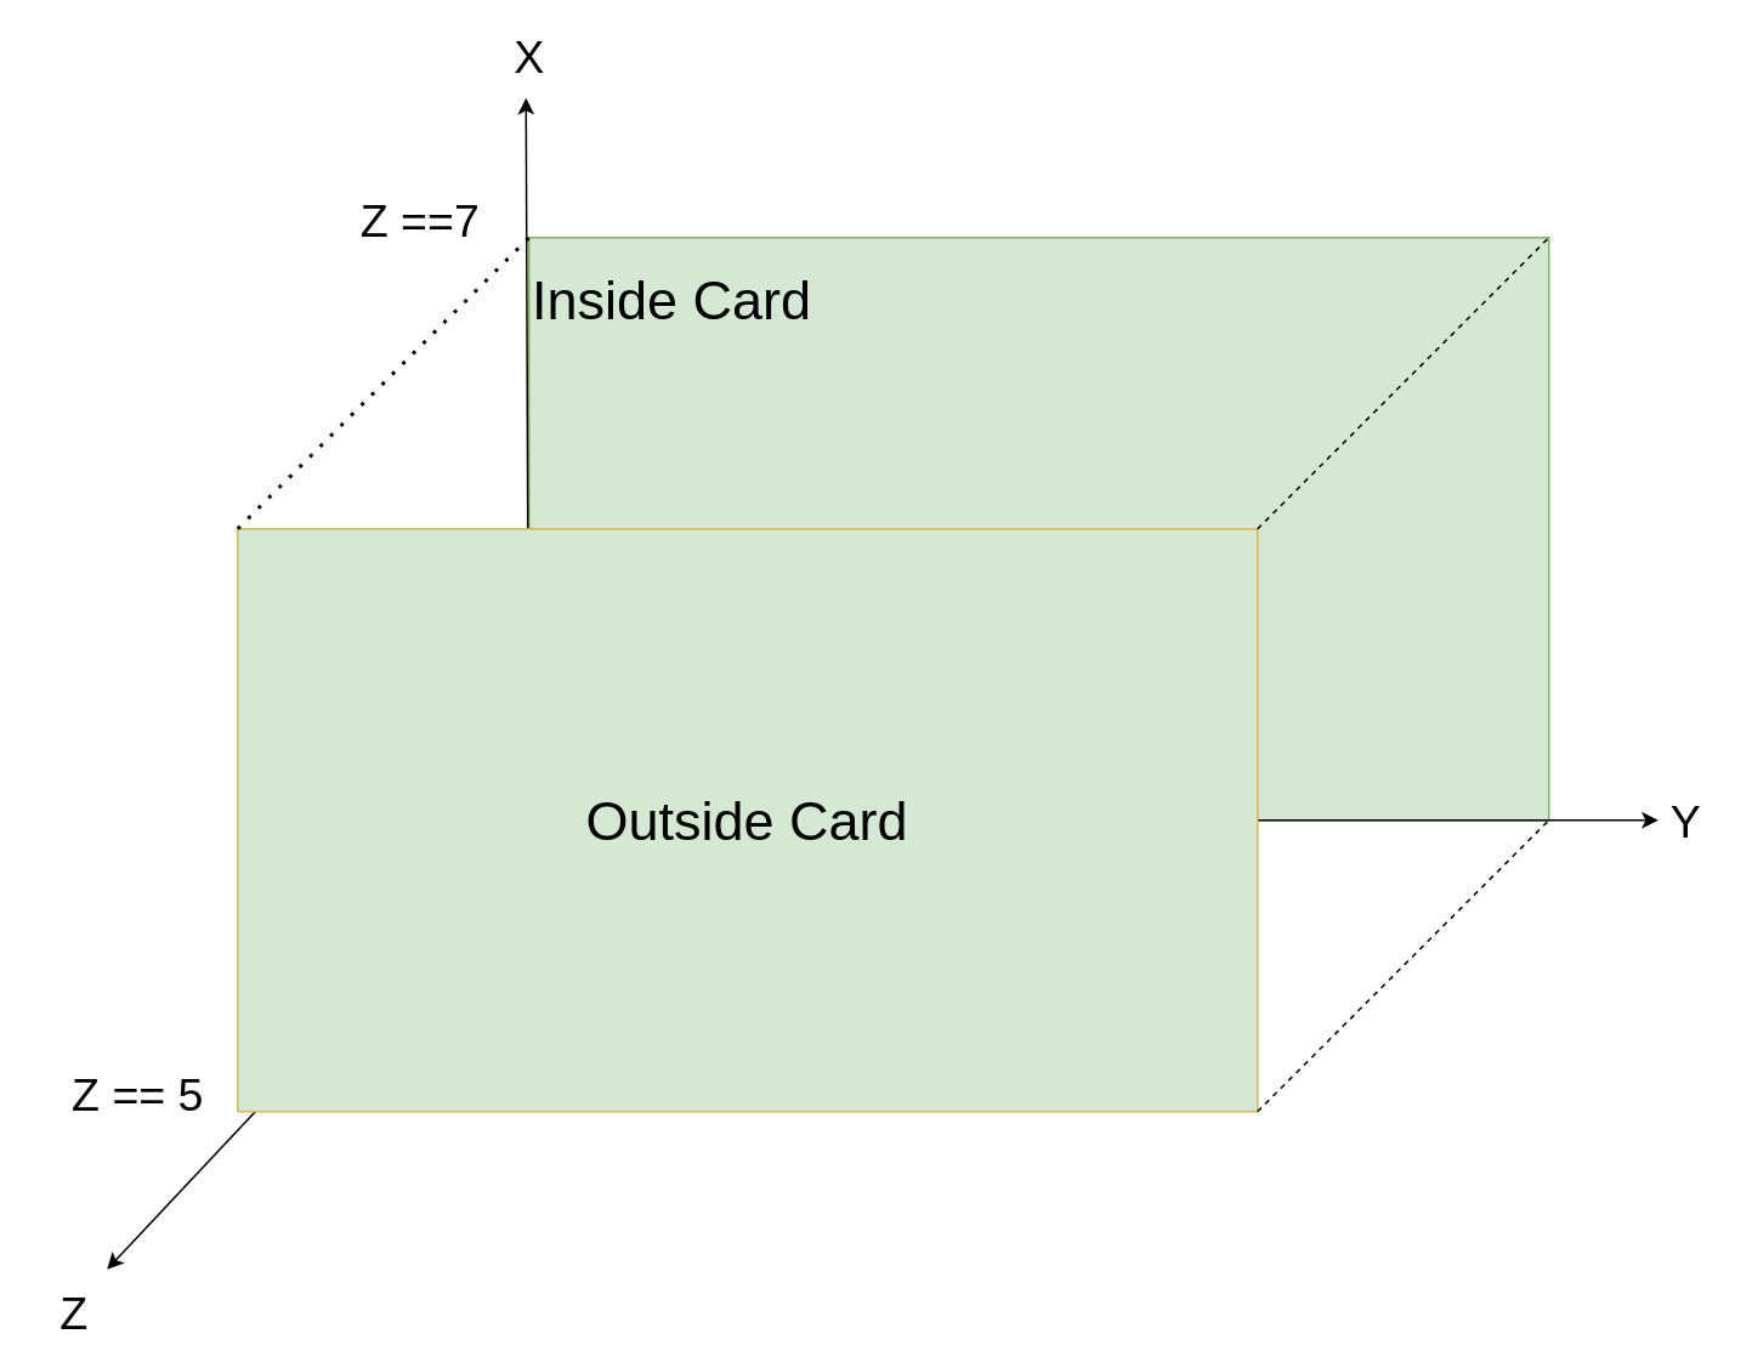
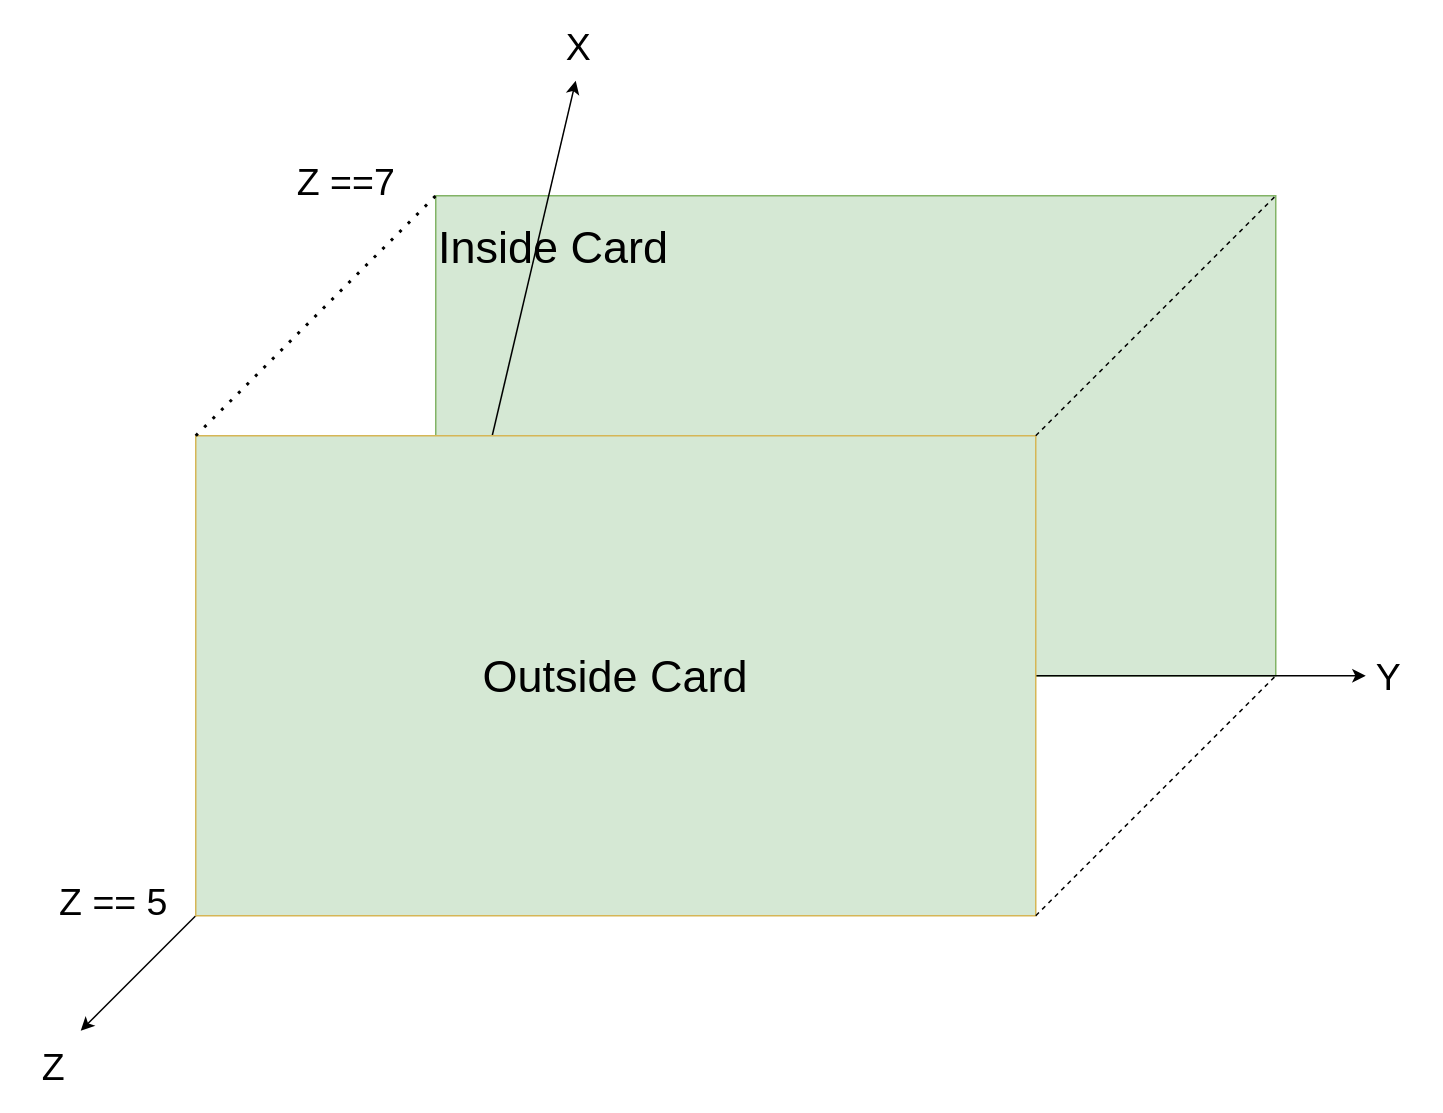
- <mxCell id="7" value="&lt;font style=&quot;font-size: 25px&quot;&gt;X&lt;/font&gt;" style="text;html=1;align=center;verticalAlign=middle;resizable=0;points=[];autosize=1;strokeWidth=7;" vertex="1" parent="1"><mxGeometry x="275" y="20" width="30" height="20" as="geometry" /></mxCell>
+ <mxCell id="7" value="&lt;font style=&quot;font-size: 25px&quot;&gt;X&lt;/font&gt;" style="text;html=1;align=center;verticalAlign=middle;resizable=0;points=[];autosize=1;strokeWidth=7;" vertex="1" parent="1"><mxGeometry x="370" y="20" width="30" height="20" as="geometry" /></mxCell>
- <mxCell id="9" value="&lt;font style=&quot;font-size: 25px&quot;&gt;Z&lt;/font&gt;" style="text;html=1;align=center;verticalAlign=middle;resizable=0;points=[];autosize=1;" vertex="1" parent="1"><mxGeometry x="25" y="710" width="30" height="20" as="geometry" /></mxCell>
+ <mxCell id="9" value="&lt;font style=&quot;font-size: 25px&quot;&gt;Z&lt;/font&gt;" style="text;html=1;align=center;verticalAlign=middle;resizable=0;points=[];autosize=1;" vertex="1" parent="1"><mxGeometry x="20" y="700" width="30" height="20" as="geometry" /></mxCell>
